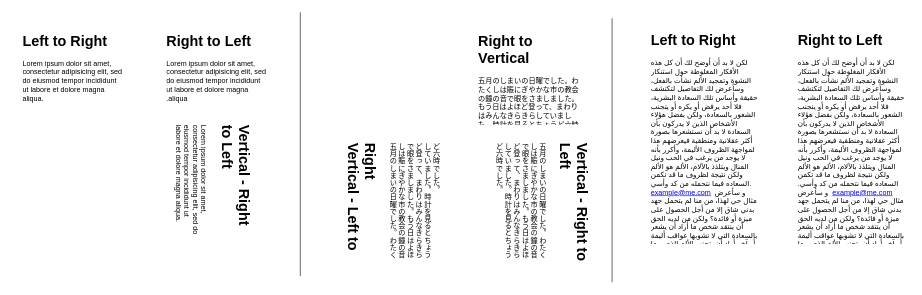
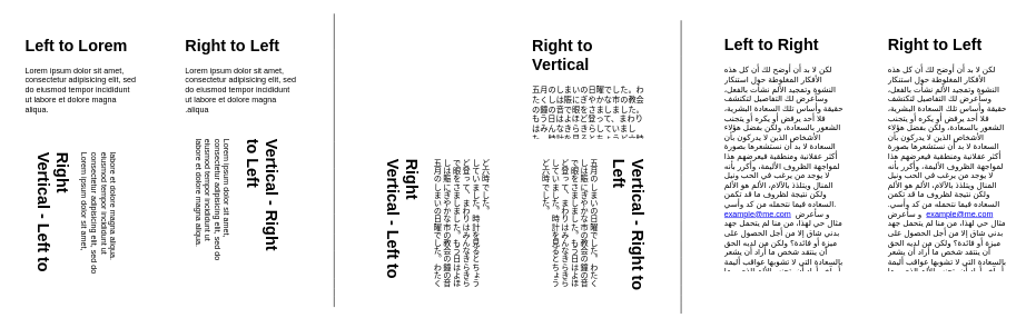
- <mxCell id="2" value="&lt;h1&gt;Left to Right&lt;/h1&gt;&lt;p&gt;Lorem ipsum dolor sit amet, consectetur adipisicing elit, sed do eiusmod tempor incididunt ut labore et dolore magna aliqua.&lt;/p&gt;" style="text;html=1;spacing=13;spacingTop=-20;whiteSpace=wrap;overflow=hidden;rounded=0;textDirection=ltr;spacingLeft=4;spacingBottom=4;spacingRight=4;" parent="1" vertex="1"><mxGeometry x="20" y="40" width="200" height="160" as="geometry" /></mxCell>
+ <mxCell id="2" value="&lt;h1&gt;Left to Lorem&lt;/h1&gt;&lt;p&gt;Lorem ipsum dolor sit amet, consectetur adipisicing elit, sed do eiusmod tempor incididunt ut labore et dolore magna aliqua.&lt;/p&gt;" style="text;html=1;spacing=13;spacingTop=-20;whiteSpace=wrap;overflow=hidden;rounded=0;textDirection=ltr;spacingLeft=4;spacingBottom=4;spacingRight=4;" parent="1" vertex="1"><mxGeometry x="20" y="40" width="200" height="160" as="geometry" /></mxCell>
+ <mxCell id="4" value="&lt;p&gt;&lt;font size=&quot;5&quot;&gt;&lt;b&gt;Vertical - Left to Right&lt;/b&gt;&lt;/font&gt;&lt;/p&gt;&lt;p&gt;Lorem ipsum dolor sit amet, consectetur adipisicing elit, sed do eiusmod tempor incididunt ut labore et dolore magna aliqua.&lt;/p&gt;" style="text;html=1;spacing=13;spacingTop=-20;whiteSpace=wrap;overflow=hidden;rounded=0;textDirection=vertical-lr;spacingLeft=4;spacingBottom=4;spacingRight=4;" parent="1" vertex="1"><mxGeometry x="20" y="230" width="190" height="200" as="geometry" /></mxCell>
- <mxCell id="8" value="&lt;h1&gt;Vertical - Right to Left&lt;/h1&gt;&lt;p&gt;五月のしまいの日曜でした。わたくしは賑にぎやかな市の教会の鐘の音で眼をさましました。もう日はよほど登って、まわりはみんなきらきらしていました。時計を見るとちょうど六時でした。&lt;/p&gt;" style="text;html=1;spacing=13;spacingTop=-20;whiteSpace=wrap;overflow=hidden;rounded=0;textDirection=vertical-rl;spacingLeft=4;spacingBottom=4;spacingRight=4;" parent="1" vertex="1"><mxGeometry x="795" y="240" width="190" height="210" as="geometry" /></mxCell>
+ <mxCell id="8" value="&lt;h1&gt;Vertical - Right to Left&lt;/h1&gt;&lt;p&gt;五月のしまいの日曜でした。わたくしは賑にぎやかな市の教会の鐘の音で眼をさましました。もう日はよほど登って、まわりはみんなきらきらしていました。時計を見るとちょうど六時でした。&lt;/p&gt;" style="text;html=1;spacing=13;spacingTop=-20;whiteSpace=wrap;overflow=hidden;rounded=0;textDirection=vertical-rl;spacingLeft=4;spacingBottom=4;spacingRight=4;" parent="1" vertex="1"><mxGeometry x="780" y="240" width="190" height="210" as="geometry" /></mxCell>
